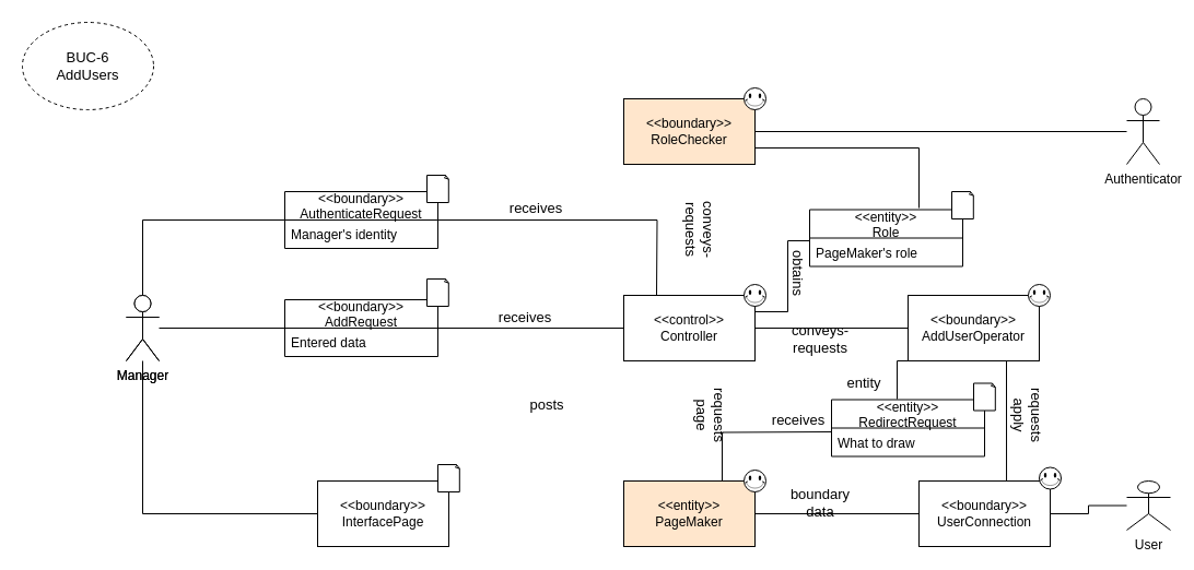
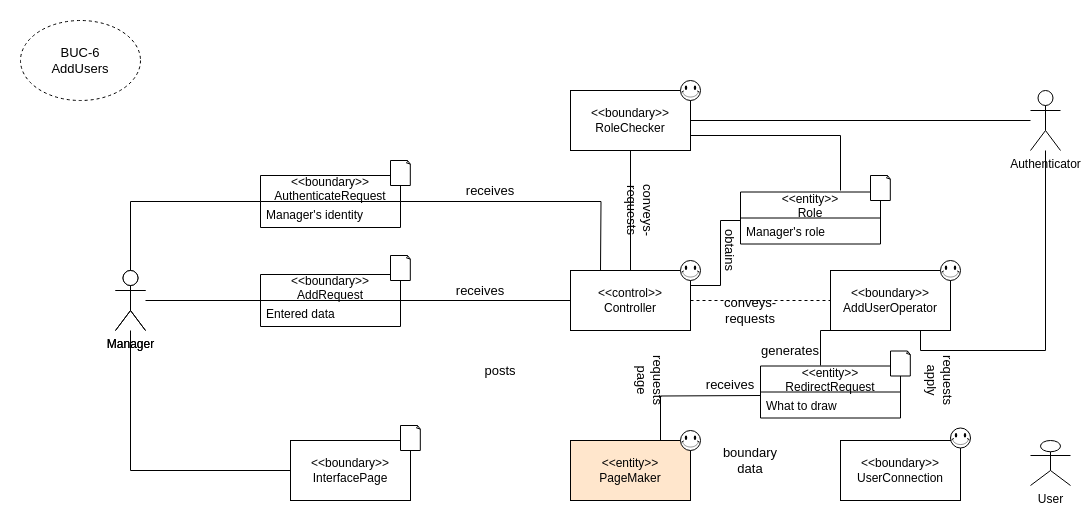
- <mxCell id="9" value="&amp;lt;&amp;lt;boundary&amp;gt;&amp;gt;&lt;br&gt;RoleChecker" style="rounded=0;whiteSpace=wrap;html=1;fillColor=#ffe6cc;" parent="1" vertex="1"><mxGeometry y="90" width="120" height="60" as="geometry" x="570" /></mxCell>
+ <mxCell id="9" value="&amp;lt;&amp;lt;boundary&amp;gt;&amp;gt;&lt;br&gt;RoleChecker" style="rounded=0;whiteSpace=wrap;html=1;" parent="1" vertex="1"><mxGeometry y="90" width="120" height="60" as="geometry" x="570" /></mxCell>
+ <mxCell id="8" style="edgeStyle=orthogonalEdgeStyle;rounded=0;orthogonalLoop=1;jettySize=auto;html=1;entryX=0.5;entryY=0;entryDx=0;entryDy=0;endArrow=none;endFill=0;" parent="1" source="9" target="13" edge="1"><mxGeometry relative="1" as="geometry" /></mxCell>
- <mxCell id="50" value="PageMaker's role" style="text;strokeColor=none;fillColor=none;align=left;verticalAlign=top;spacingLeft=4;spacingRight=4;overflow=hidden;rotatable=0;points=[[0,0.5],[1,0.5]];portConstraint=eastwest;" vertex="1" parent="49"><mxGeometry y="26" width="140" height="26" as="geometry" /></mxCell>
+ <mxCell id="50" value="Manager's role" style="text;strokeColor=none;fillColor=none;align=left;verticalAlign=top;spacingLeft=4;spacingRight=4;overflow=hidden;rotatable=0;points=[[0,0.5],[1,0.5]];portConstraint=eastwest;" vertex="1" parent="49"><mxGeometry y="26" width="140" height="26" as="geometry" /></mxCell>
- <mxCell id="12" style="edgeStyle=orthogonalEdgeStyle;rounded=0;orthogonalLoop=1;jettySize=auto;html=1;endArrow=none;endFill=0;" parent="1" source="13" target="4" edge="1"><mxGeometry relative="1" as="geometry" /></mxCell>
+ <mxCell id="12" style="edgeStyle=orthogonalEdgeStyle;rounded=0;orthogonalLoop=1;jettySize=auto;html=1;endArrow=none;endFill=0;dashed=1;" parent="1" source="13" target="4" edge="1"><mxGeometry relative="1" as="geometry" /></mxCell>
- <mxCell id="32" value="entity" style="text;html=1;strokeColor=none;fillColor=none;align=center;verticalAlign=middle;whiteSpace=wrap;rounded=0;fontSize=13;" parent="1" vertex="1"><mxGeometry x="770" y="340" width="40" height="20" as="geometry" /></mxCell>
+ <mxCell id="32" value="generates" style="text;html=1;strokeColor=none;fillColor=none;align=center;verticalAlign=middle;whiteSpace=wrap;rounded=0;fontSize=13;" parent="1" vertex="1"><mxGeometry x="770" y="340" width="40" height="20" as="geometry" /></mxCell>
- <mxCell id="3" style="edgeStyle=orthogonalEdgeStyle;rounded=0;orthogonalLoop=1;jettySize=auto;html=1;exitX=0.75;exitY=1;exitDx=0;exitDy=0;entryX=0.667;entryY=0.017;entryDx=0;entryDy=0;entryPerimeter=0;endArrow=none;endFill=0;" parent="1" source="4" target="7" edge="1"><mxGeometry relative="1" as="geometry" /></mxCell>
+ <mxCell id="3" style="edgeStyle=orthogonalEdgeStyle;rounded=0;orthogonalLoop=1;jettySize=auto;html=1;exitX=0.75;exitY=1;exitDx=0;exitDy=0;endArrow=none;endFill=0;" parent="1" source="4" target="17" edge="1"><mxGeometry relative="1" as="geometry" /></mxCell>
- <mxCell id="6" style="edgeStyle=orthogonalEdgeStyle;rounded=0;orthogonalLoop=1;jettySize=auto;html=1;endArrow=none;endFill=0;" parent="1" source="7" target="18" edge="1"><mxGeometry relative="1" as="geometry" /></mxCell>
- <mxCell id="14" style="edgeStyle=orthogonalEdgeStyle;rounded=0;orthogonalLoop=1;jettySize=auto;html=1;endArrow=none;endFill=0;" parent="1" source="15" target="7" edge="1"><mxGeometry relative="1" as="geometry" /></mxCell>
